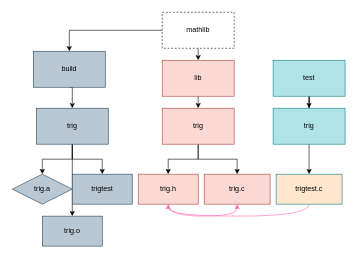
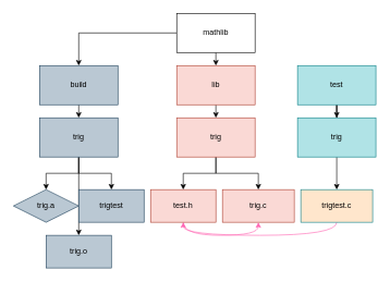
- <mxCell id="4" value="mathlib" style="rounded=0;whiteSpace=wrap;html=1;dashed=1;" vertex="1" parent="1"><mxGeometry x="270" y="20" width="120" height="60" as="geometry" /></mxCell>
+ <mxCell id="4" value="mathlib" style="rounded=0;whiteSpace=wrap;html=1;" vertex="1" parent="1"><mxGeometry x="270" y="20" width="120" height="60" as="geometry" /></mxCell>
- <mxCell id="6" value="build" style="rounded=0;whiteSpace=wrap;html=1;fillColor=#bac8d3;strokeColor=#23445d;" vertex="1" parent="1"><mxGeometry x="55" y="85" width="120" height="60" as="geometry" /></mxCell>
+ <mxCell id="6" value="build" style="rounded=0;whiteSpace=wrap;html=1;fillColor=#bac8d3;strokeColor=#23445d;" vertex="1" parent="1"><mxGeometry x="60" y="100" width="120" height="60" as="geometry" /></mxCell>
- <mxCell id="22" value="trig.h" style="rounded=0;whiteSpace=wrap;html=1;fillColor=#fad9d5;strokeColor=#ae4132;" vertex="1" parent="1"><mxGeometry x="230" y="290" width="100" height="50" as="geometry" /></mxCell>
+ <mxCell id="22" value="test.h" style="rounded=0;whiteSpace=wrap;html=1;fillColor=#fad9d5;strokeColor=#ae4132;" vertex="1" parent="1"><mxGeometry x="230" y="290" width="100" height="50" as="geometry" /></mxCell>
